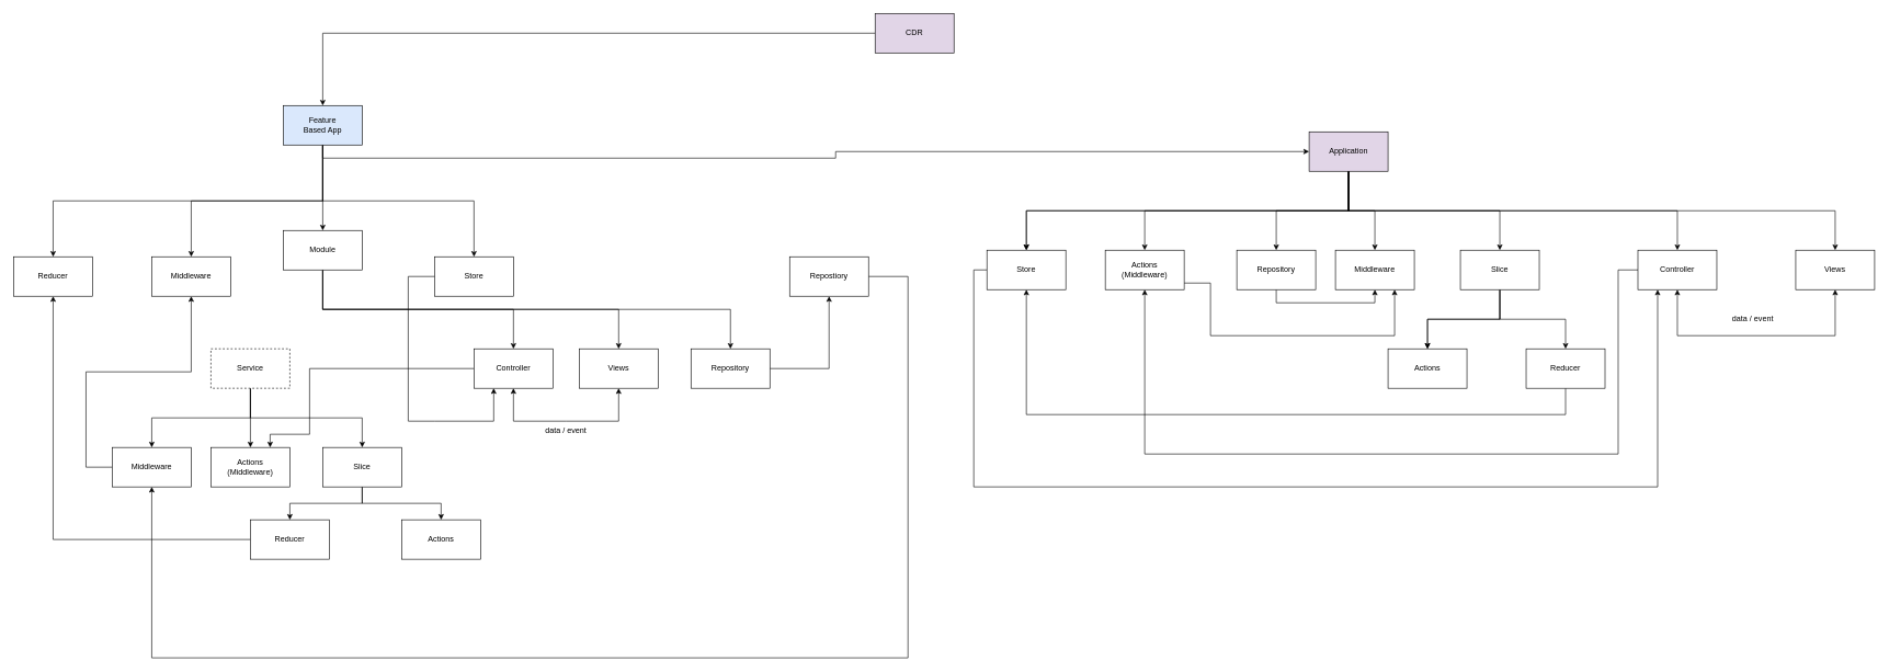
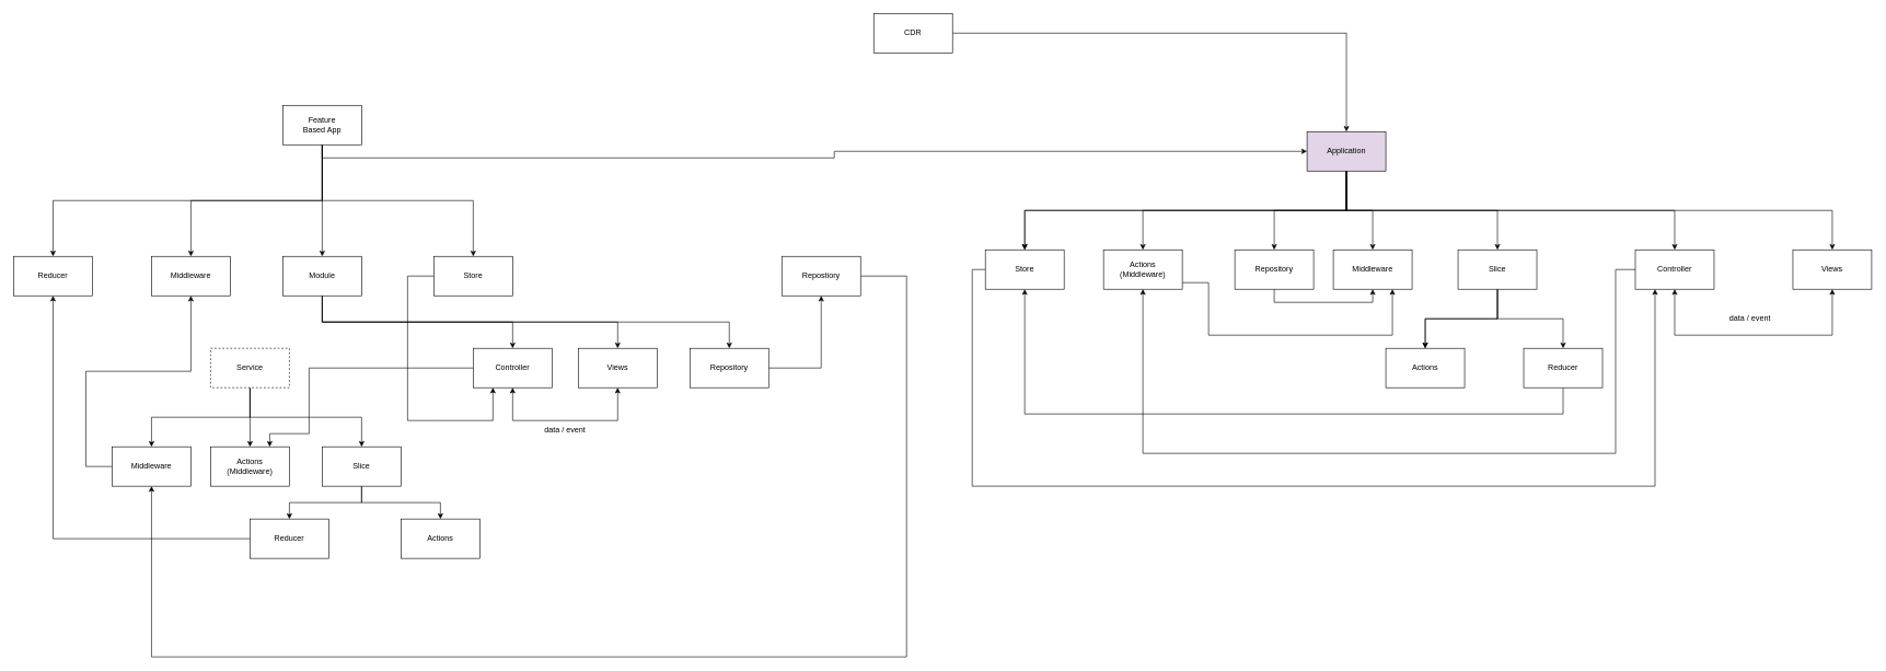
- <mxCell id="4" value="CDR" style="rounded=0;whiteSpace=wrap;html=1;fillColor=#e1d5e7;" parent="1" vertex="1"><mxGeometry x="1330" y="20" width="120" height="60" as="geometry" /></mxCell>
+ <mxCell id="4" value="CDR" style="rounded=0;whiteSpace=wrap;html=1;" parent="1" vertex="1"><mxGeometry x="1330" y="20" width="120" height="60" as="geometry" /></mxCell>
+ <mxCell id="3" value="" style="edgeStyle=orthogonalEdgeStyle;rounded=0;orthogonalLoop=1;jettySize=auto;html=1;" parent="1" source="4" target="18" edge="1"><mxGeometry relative="1" as="geometry" /></mxCell>
- <mxCell id="2" value="" style="edgeStyle=orthogonalEdgeStyle;rounded=0;orthogonalLoop=1;jettySize=auto;html=1;" parent="1" source="4" target="10" edge="1"><mxGeometry relative="1" as="geometry" /></mxCell>
- <mxCell id="10" value="Feature&lt;br&gt;Based App" style="rounded=0;whiteSpace=wrap;html=1;fillColor=#dae8fc;" parent="1" vertex="1"><mxGeometry x="430" y="160" width="120" height="60" as="geometry" /></mxCell>
+ <mxCell id="10" value="Feature&lt;br&gt;Based App" style="rounded=0;whiteSpace=wrap;html=1;" parent="1" vertex="1"><mxGeometry x="430" y="160" width="120" height="60" as="geometry" /></mxCell>
- <mxCell id="25" value="Module" style="rounded=0;whiteSpace=wrap;html=1;" parent="1" vertex="1"><mxGeometry x="430" y="350" width="120" height="60" as="geometry" /></mxCell>
+ <mxCell id="25" value="Module" style="rounded=0;whiteSpace=wrap;html=1;" parent="1" vertex="1"><mxGeometry x="430" y="390" width="120" height="60" as="geometry" /></mxCell>
- <mxCell id="21" value="Repostiory" style="rounded=0;whiteSpace=wrap;html=1;" parent="1" vertex="1"><mxGeometry x="1200" y="390" width="120" height="60" as="geometry" /></mxCell>
+ <mxCell id="21" value="Repostiory" style="rounded=0;whiteSpace=wrap;html=1;" parent="1" vertex="1"><mxGeometry x="1190" y="390" width="120" height="60" as="geometry" /></mxCell>
